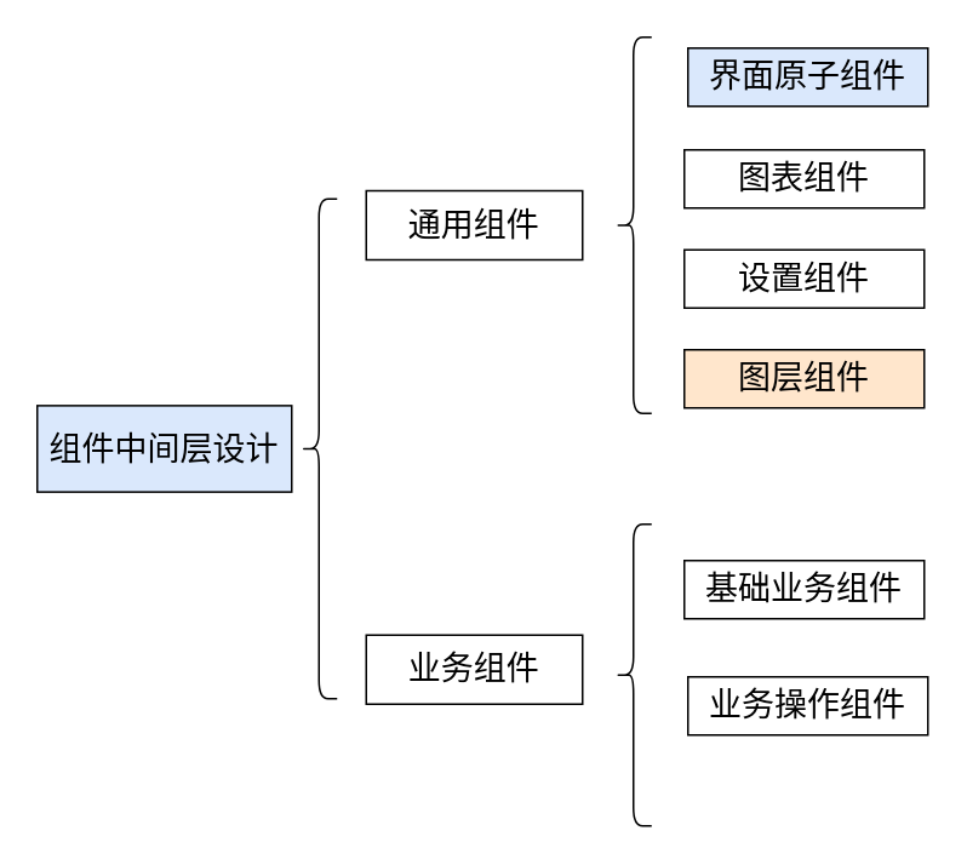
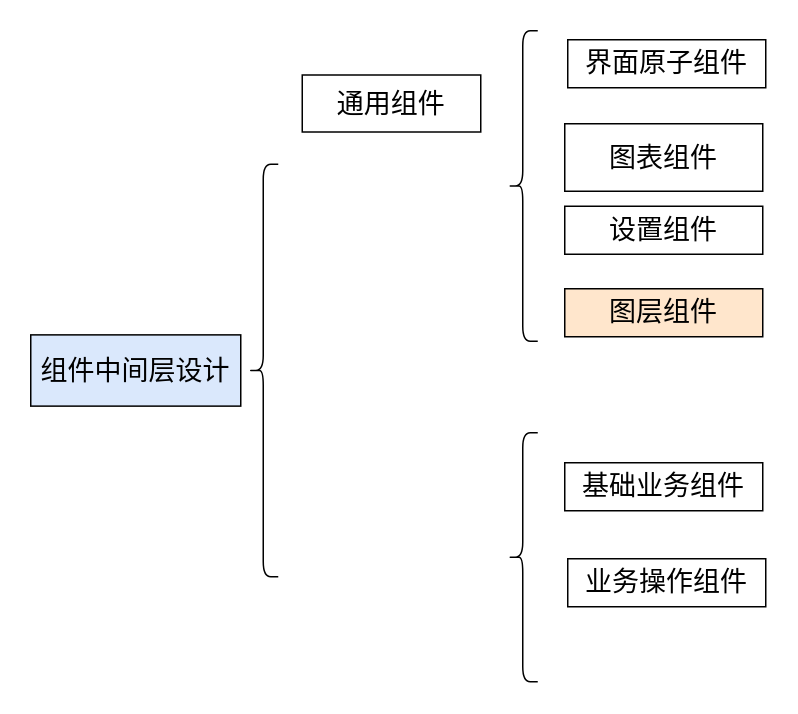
- <mxCell id="6" value="界面原子组件" style="rounded=0;whiteSpace=wrap;html=1;fontSize=18;fillColor=#dae8fc;" vertex="1" parent="1"><mxGeometry x="378" y="26" width="132" height="32" as="geometry" /></mxCell>
+ <mxCell id="6" value="界面原子组件" style="rounded=0;whiteSpace=wrap;html=1;fontSize=18;" vertex="1" parent="1"><mxGeometry x="378" y="26" width="132" height="32" as="geometry" /></mxCell>
- <mxCell id="7" value="图表组件" style="rounded=0;whiteSpace=wrap;html=1;fontSize=18;" vertex="1" parent="1"><mxGeometry x="376" y="82" width="132" height="32" as="geometry" /></mxCell>
+ <mxCell id="7" value="图表组件" style="rounded=0;whiteSpace=wrap;html=1;fontSize=18;" vertex="1" parent="1"><mxGeometry x="376" y="82" width="132" height="45" as="geometry" /></mxCell>
- <mxCell id="4" value="通用组件" style="rounded=0;whiteSpace=wrap;html=1;fontSize=18;" vertex="1" parent="1"><mxGeometry x="201" y="104.5" width="119" height="38" as="geometry" /></mxCell>
+ <mxCell id="4" value="通用组件" style="rounded=0;whiteSpace=wrap;html=1;fontSize=18;" vertex="1" parent="1"><mxGeometry x="201" y="49.5" width="119" height="38" as="geometry" /></mxCell>
- <mxCell id="10" value="业务组件" style="rounded=0;whiteSpace=wrap;html=1;fontSize=18;" vertex="1" parent="1"><mxGeometry x="201" y="349" width="119" height="38" as="geometry" /></mxCell>
